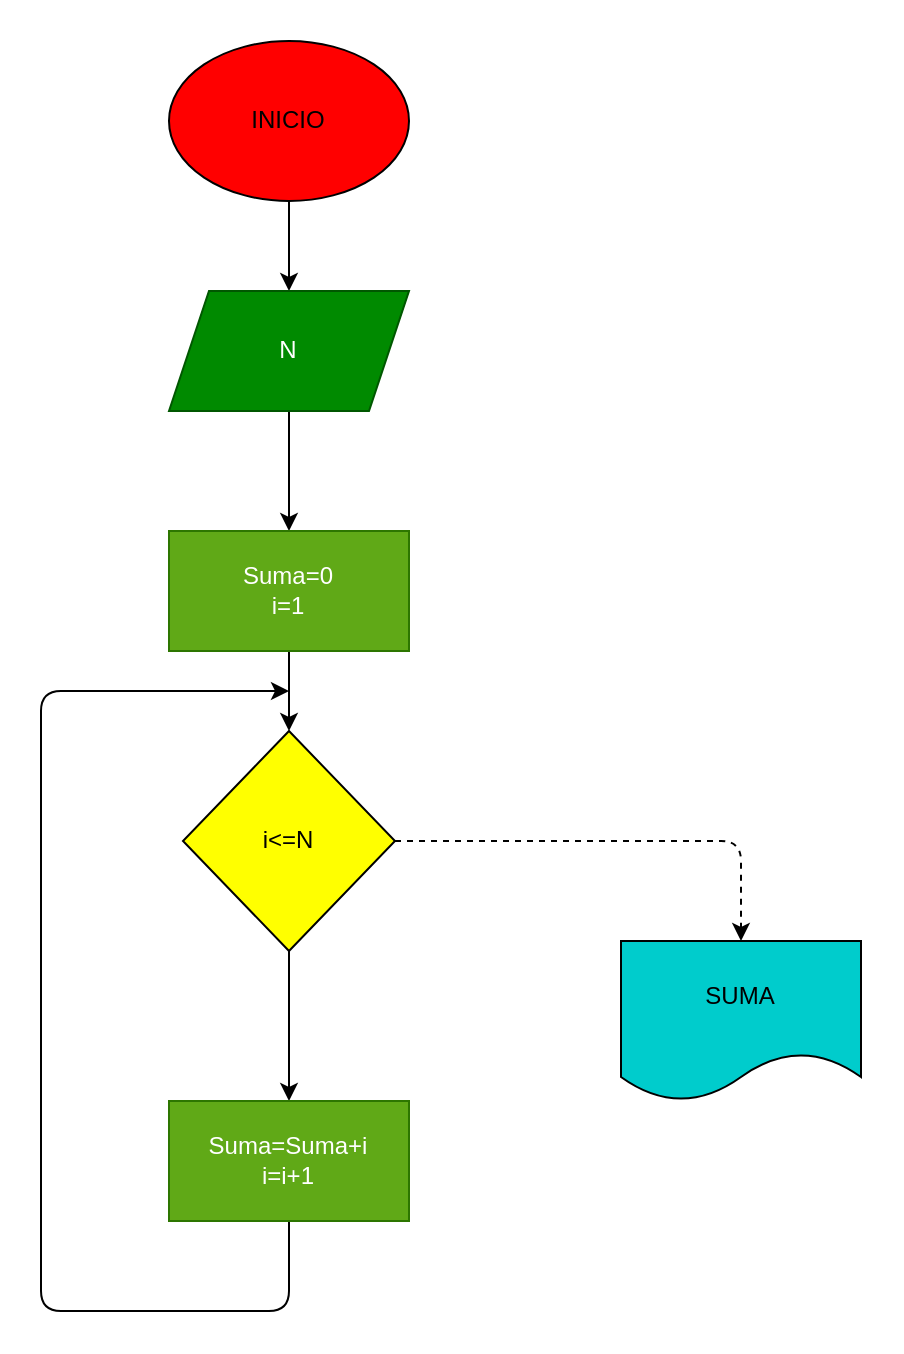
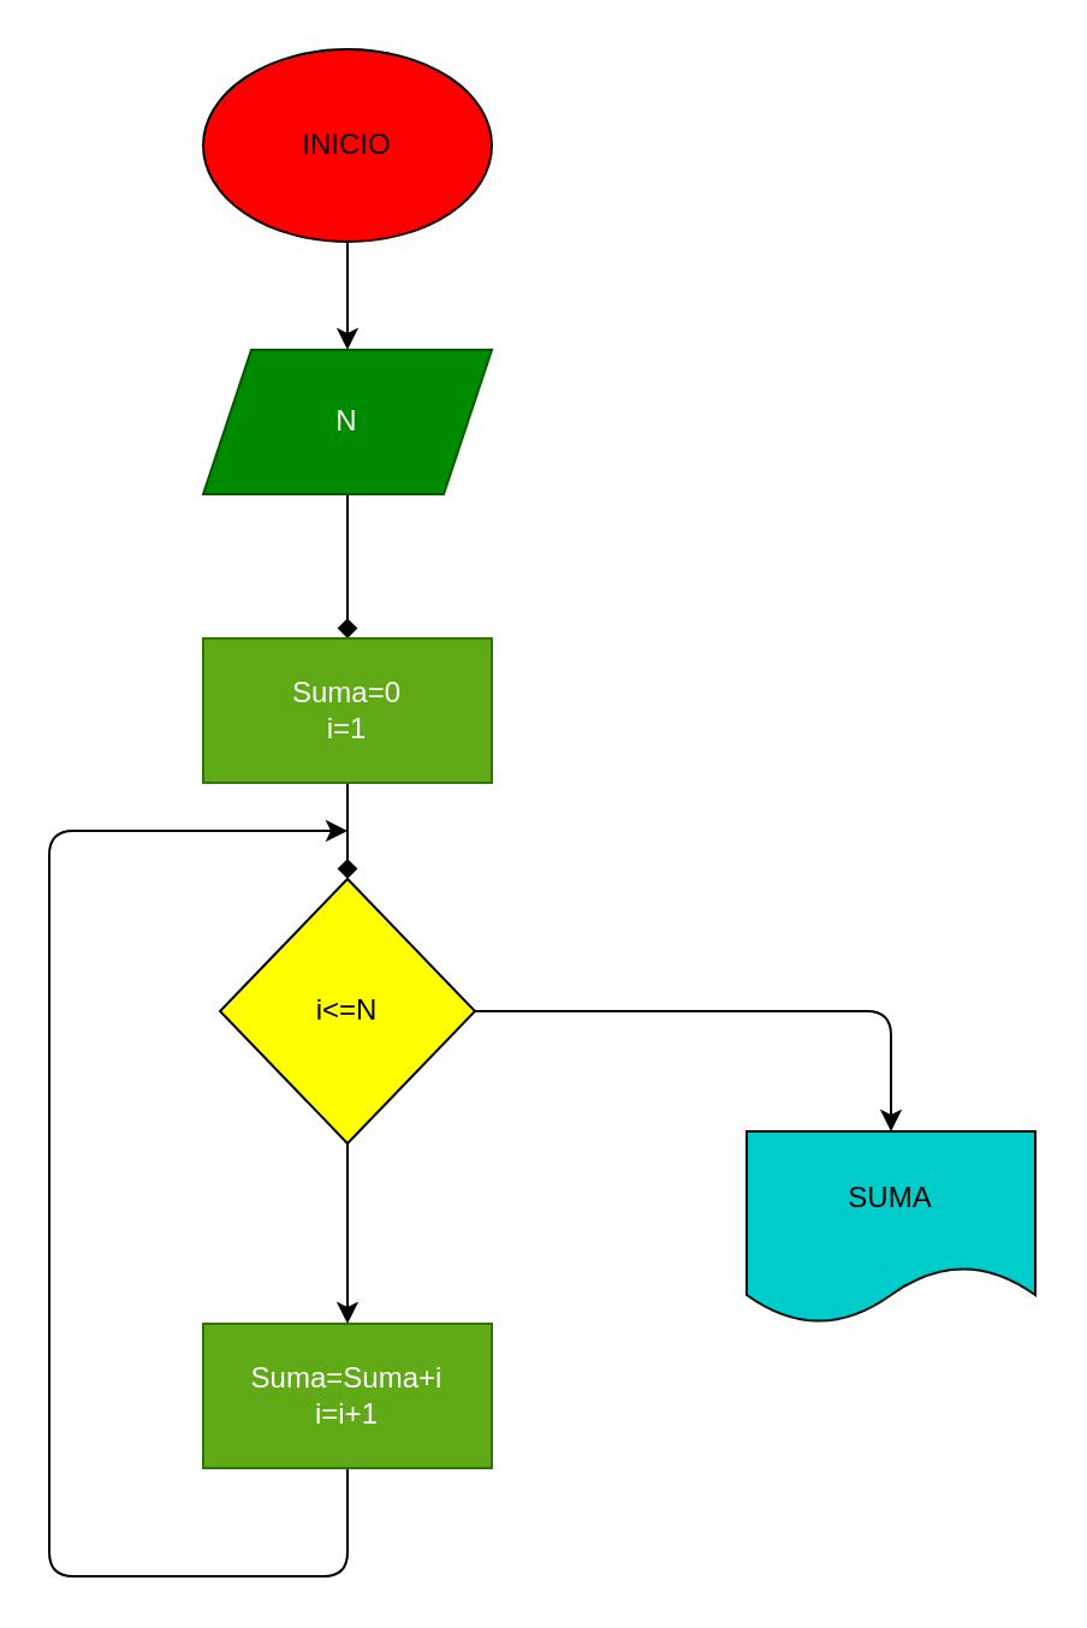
- <mxCell id="4" style="edgeStyle=none;html=1;exitX=0.5;exitY=1;exitDx=0;exitDy=0;entryX=0.5;entryY=0;entryDx=0;entryDy=0;" edge="1" parent="1" source="5" target="7"><mxGeometry relative="1" as="geometry" /></mxCell>
+ <mxCell id="4" style="edgeStyle=none;html=1;exitX=0.5;exitY=1;exitDx=0;exitDy=0;entryX=0.5;entryY=0;entryDx=0;entryDy=0;endArrow=diamond;" edge="1" parent="1" source="5" target="7"><mxGeometry relative="1" as="geometry" /></mxCell>
- <mxCell id="6" style="edgeStyle=none;html=1;exitX=0.5;exitY=1;exitDx=0;exitDy=0;" edge="1" parent="1" source="7" target="10"><mxGeometry relative="1" as="geometry" /></mxCell>
+ <mxCell id="6" style="edgeStyle=none;html=1;exitX=0.5;exitY=1;exitDx=0;exitDy=0;endArrow=diamond;" edge="1" parent="1" source="7" target="10"><mxGeometry relative="1" as="geometry" /></mxCell>
- <mxCell id="9" style="edgeStyle=none;html=1;exitX=1;exitY=0.5;exitDx=0;exitDy=0;entryX=0.5;entryY=0;entryDx=0;entryDy=0;dashed=1;" edge="1" parent="1" source="10" target="13"><mxGeometry relative="1" as="geometry"><Array as="points"><mxPoint x="370" y="420" /></Array></mxGeometry></mxCell>
+ <mxCell id="9" style="edgeStyle=none;html=1;exitX=1;exitY=0.5;exitDx=0;exitDy=0;entryX=0.5;entryY=0;entryDx=0;entryDy=0;" edge="1" parent="1" source="10" target="13"><mxGeometry relative="1" as="geometry"><Array as="points"><mxPoint x="370" y="420" /></Array></mxGeometry></mxCell>
